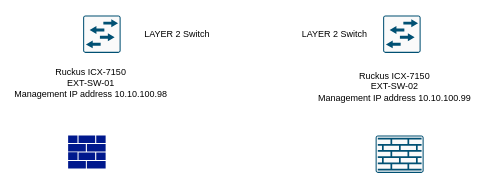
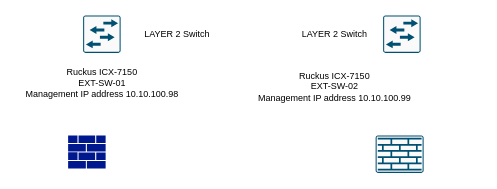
- <mxCell id="2" value="Ruckus ICX-7150&lt;br&gt;EXT-SW-01&lt;br&gt;Management IP address 10.10.100.98" style="text;html=1;align=center;verticalAlign=middle;resizable=0;points=[];autosize=1;strokeColor=none;fillColor=none;" vertex="1" parent="1"><mxGeometry x="5" y="80" width="230" height="60" as="geometry" /></mxCell>
+ <mxCell id="2" value="Ruckus ICX-7150&lt;br&gt;EXT-SW-01&lt;br&gt;Management IP address 10.10.100.98" style="text;html=1;align=center;verticalAlign=middle;resizable=0;points=[];autosize=1;strokeColor=none;fillColor=none;" vertex="1" parent="1"><mxGeometry x="20" y="80" width="230" height="60" as="geometry" /></mxCell>
- <mxCell id="3" value="Ruckus ICX-7150&lt;br style=&quot;border-color: var(--border-color);&quot;&gt;EXT-SW-02&lt;br style=&quot;border-color: var(--border-color);&quot;&gt;Management IP address 10.10.100.99" style="text;html=1;align=center;verticalAlign=middle;resizable=0;points=[];autosize=1;strokeColor=none;fillColor=none;" vertex="1" parent="1"><mxGeometry x="410" y="85" width="230" height="60" as="geometry" /></mxCell>
+ <mxCell id="3" value="Ruckus ICX-7150&lt;br style=&quot;border-color: var(--border-color);&quot;&gt;EXT-SW-02&lt;br style=&quot;border-color: var(--border-color);&quot;&gt;Management IP address 10.10.100.99" style="text;html=1;align=center;verticalAlign=middle;resizable=0;points=[];autosize=1;strokeColor=none;fillColor=none;" vertex="1" parent="1"><mxGeometry x="330" y="85" width="230" height="60" as="geometry" /></mxCell>
